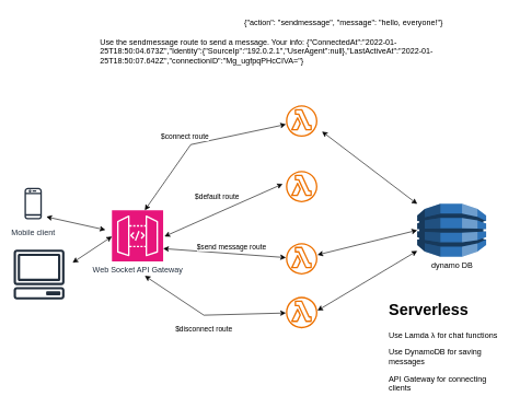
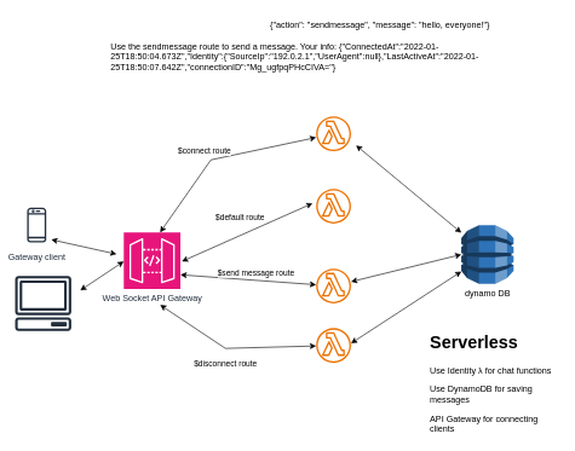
- <mxCell id="9" value="dynamo DB" style="outlineConnect=0;dashed=0;verticalLabelPosition=bottom;verticalAlign=top;align=center;html=1;shape=mxgraph.aws3.dynamo_db;fillColor=#2E73B8;gradientColor=none;" parent="1" vertex="1"><mxGeometry x="635" y="310" width="105" height="81" as="geometry" /></mxCell>
+ <mxCell id="9" value="dynamo DB" style="outlineConnect=0;dashed=0;verticalLabelPosition=bottom;verticalAlign=top;align=center;html=1;shape=mxgraph.aws3.dynamo_db;fillColor=#2E73B8;gradientColor=none;" parent="1" vertex="1"><mxGeometry x="635" y="310" width="72" height="81" as="geometry" /></mxCell>
- <mxCell id="2" value="Mobile client" style="sketch=0;outlineConnect=0;fontColor=#232F3E;gradientColor=none;strokeColor=#232F3E;fillColor=#ffffff;dashed=0;verticalLabelPosition=bottom;verticalAlign=top;align=center;html=1;fontSize=12;fontStyle=0;aspect=fixed;shape=mxgraph.aws4.resourceIcon;resIcon=mxgraph.aws4.mobile_client;" parent="1" vertex="1"><mxGeometry x="20" y="280" width="60" height="60" as="geometry" /></mxCell>
+ <mxCell id="2" value="Gateway client" style="sketch=0;outlineConnect=0;fontColor=#232F3E;gradientColor=none;strokeColor=#232F3E;fillColor=#ffffff;dashed=0;verticalLabelPosition=bottom;verticalAlign=top;align=center;html=1;fontSize=12;fontStyle=0;aspect=fixed;shape=mxgraph.aws4.resourceIcon;resIcon=mxgraph.aws4.mobile_client;" parent="1" vertex="1"><mxGeometry x="20" y="280" width="60" height="60" as="geometry" /></mxCell>
- <mxCell id="25" value="&lt;h1 style=&quot;margin-top: 0px;&quot;&gt;Serverless&lt;/h1&gt;&lt;p&gt;Use Lamda λ for chat functions&lt;/p&gt;&lt;p&gt;Use DynamoDB for saving messages&lt;/p&gt;&lt;p&gt;API Gateway for connecting clients&lt;/p&gt;" style="text;html=1;whiteSpace=wrap;overflow=hidden;rounded=0;" vertex="1" parent="1"><mxGeometry x="590" y="452" width="180" height="148" as="geometry" /></mxCell>
+ <mxCell id="25" value="&lt;h1 style=&quot;margin-top: 0px;&quot;&gt;Serverless&lt;/h1&gt;&lt;p&gt;Use Identity λ for chat functions&lt;/p&gt;&lt;p&gt;Use DynamoDB for saving messages&lt;/p&gt;&lt;p&gt;API Gateway for connecting clients&lt;/p&gt;" style="text;html=1;whiteSpace=wrap;overflow=hidden;rounded=0;" vertex="1" parent="1"><mxGeometry x="590" y="452" width="180" height="148" as="geometry" /></mxCell>
